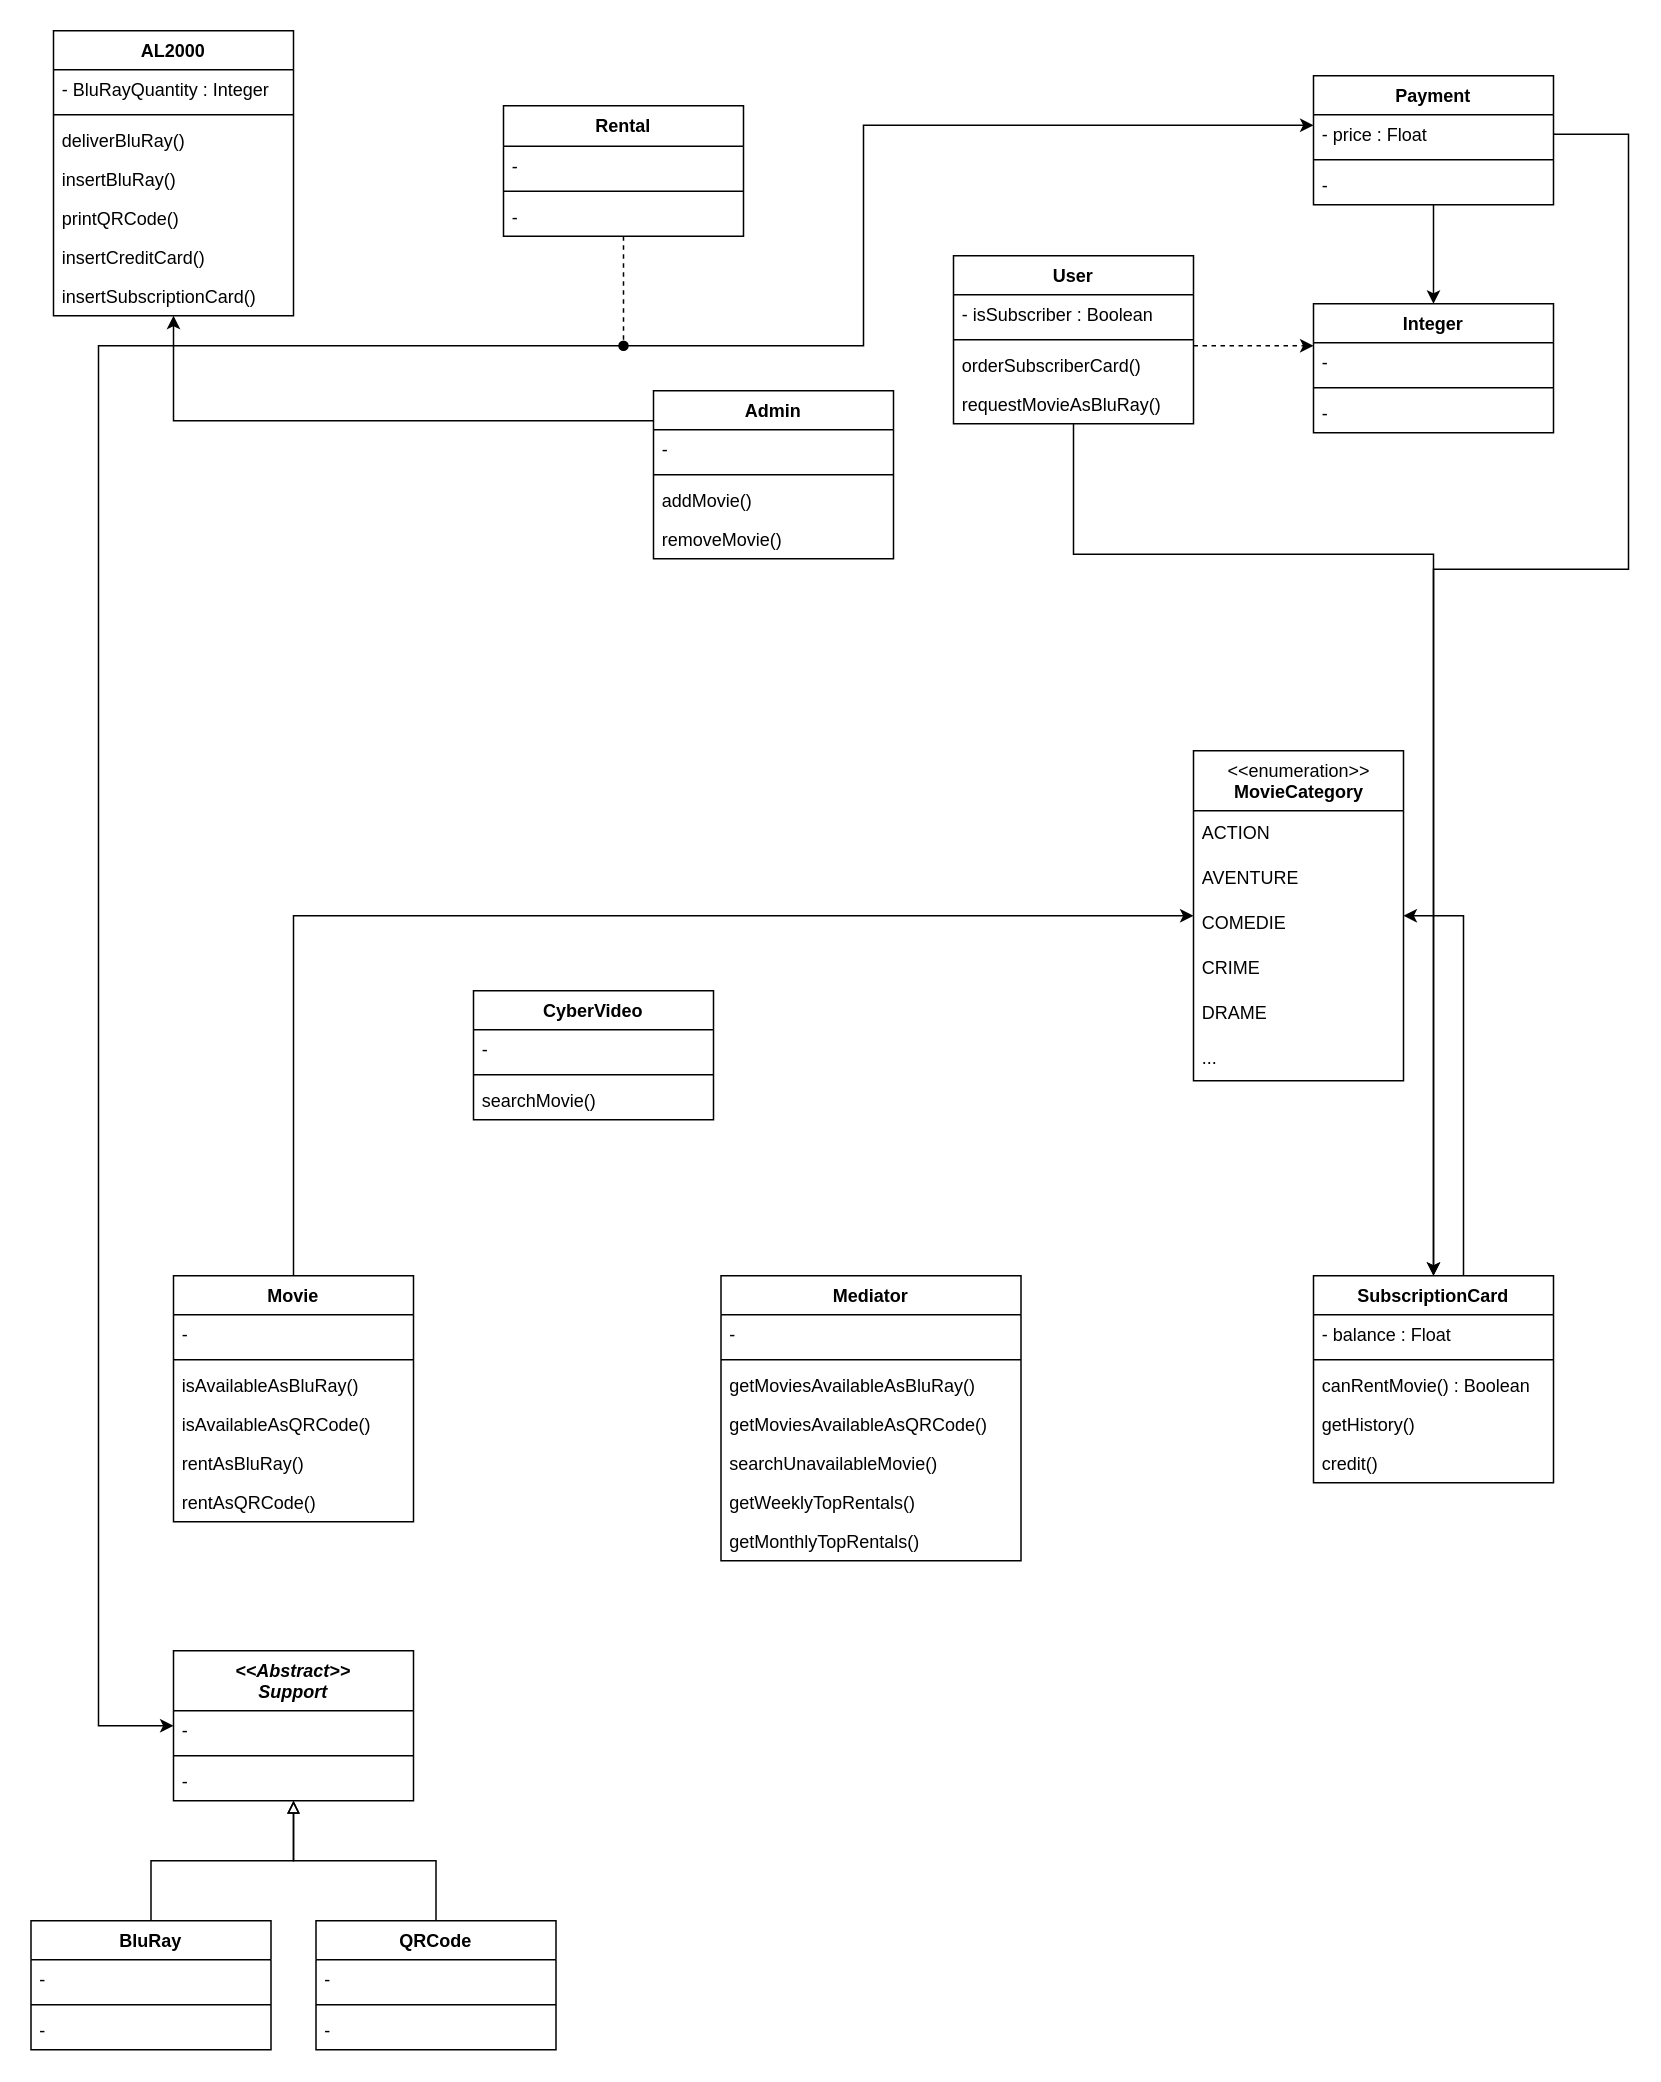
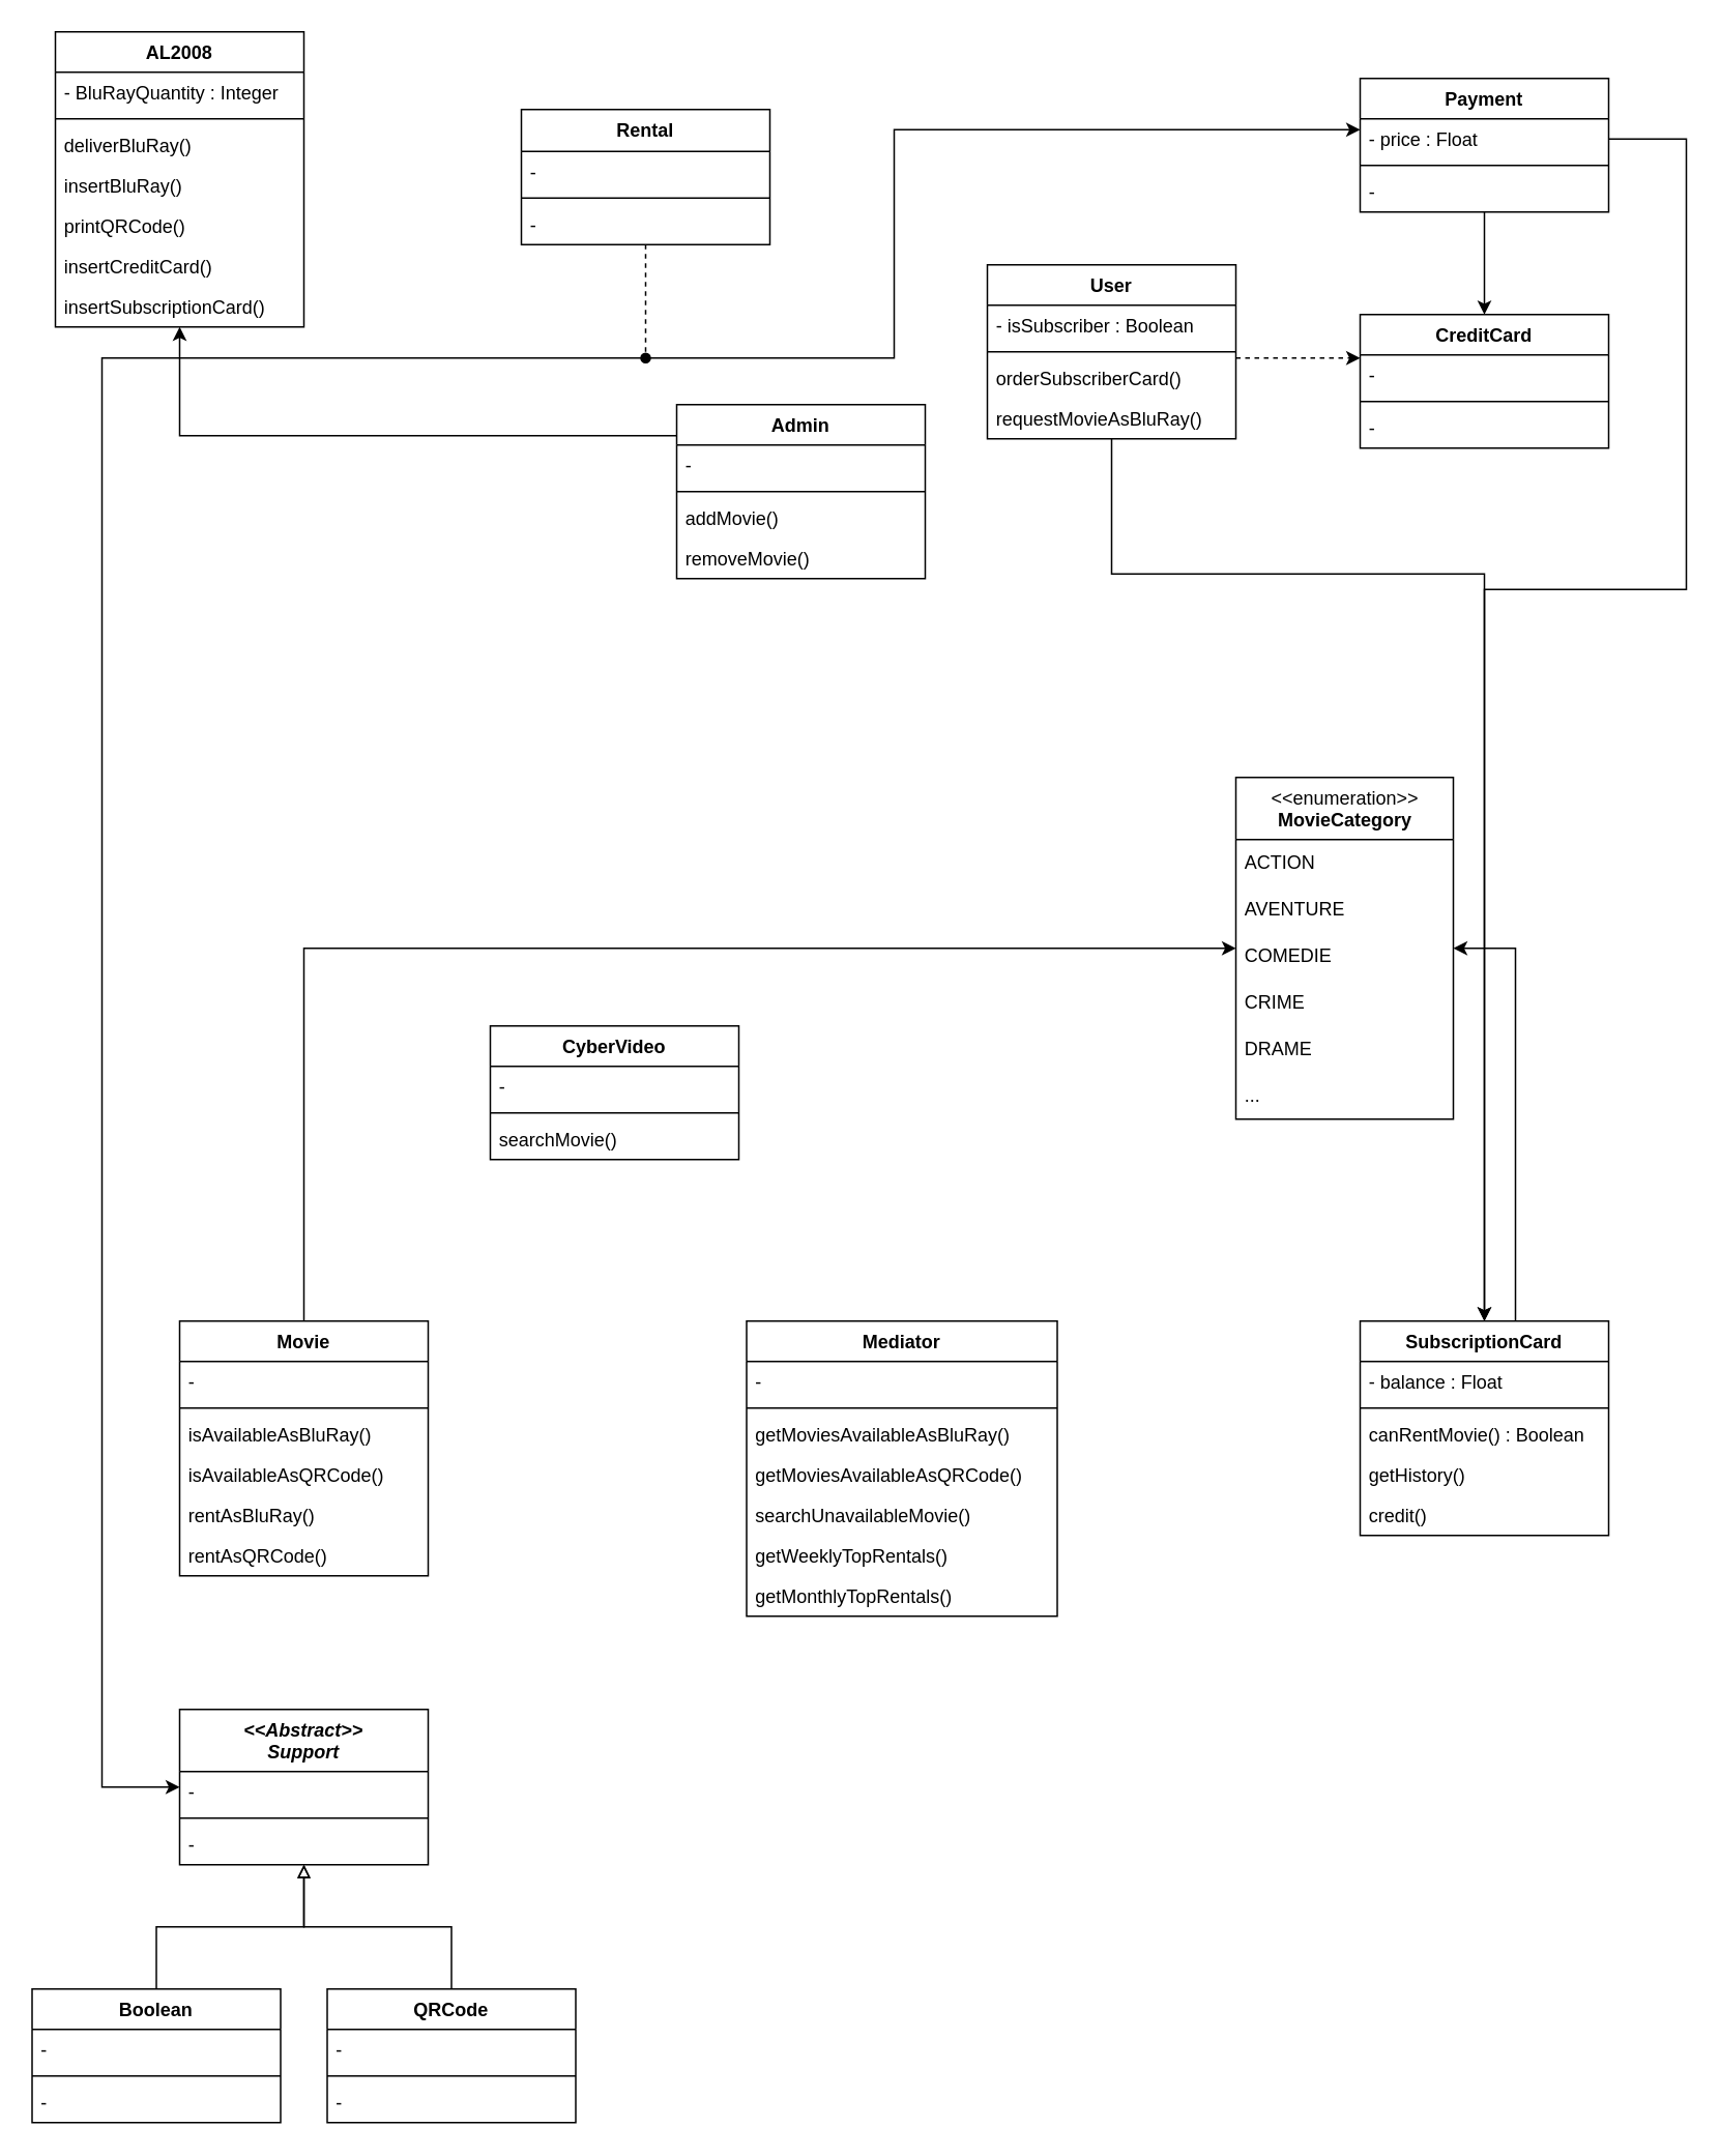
- <mxCell id="2" value="AL2000" style="swimlane;fontStyle=1;align=center;verticalAlign=top;childLayout=stackLayout;horizontal=1;startSize=26;horizontalStack=0;resizeParent=1;resizeLast=0;collapsible=1;marginBottom=0;rounded=0;shadow=0;strokeWidth=1;" parent="1" vertex="1"><mxGeometry x="35" y="20" width="160" height="190" as="geometry"><mxRectangle x="230" y="140" width="160" height="26" as="alternateBounds" /></mxGeometry></mxCell>
+ <mxCell id="2" value="AL2008" style="swimlane;fontStyle=1;align=center;verticalAlign=top;childLayout=stackLayout;horizontal=1;startSize=26;horizontalStack=0;resizeParent=1;resizeLast=0;collapsible=1;marginBottom=0;rounded=0;shadow=0;strokeWidth=1;" parent="1" vertex="1"><mxGeometry x="35" y="20" width="160" height="190" as="geometry"><mxRectangle x="230" y="140" width="160" height="26" as="alternateBounds" /></mxGeometry></mxCell>
- <mxCell id="29" value="Integer" style="swimlane;fontStyle=1;align=center;verticalAlign=top;childLayout=stackLayout;horizontal=1;startSize=26;horizontalStack=0;resizeParent=1;resizeLast=0;collapsible=1;marginBottom=0;rounded=0;shadow=0;strokeWidth=1;" parent="1" vertex="1"><mxGeometry x="875" y="202" width="160" height="86" as="geometry"><mxRectangle x="130" y="380" width="160" height="26" as="alternateBounds" /></mxGeometry></mxCell>
+ <mxCell id="29" value="CreditCard" style="swimlane;fontStyle=1;align=center;verticalAlign=top;childLayout=stackLayout;horizontal=1;startSize=26;horizontalStack=0;resizeParent=1;resizeLast=0;collapsible=1;marginBottom=0;rounded=0;shadow=0;strokeWidth=1;" parent="1" vertex="1"><mxGeometry x="875" y="202" width="160" height="86" as="geometry"><mxRectangle x="130" y="380" width="160" height="26" as="alternateBounds" /></mxGeometry></mxCell>
- <mxCell id="46" value="BluRay" style="swimlane;fontStyle=1;align=center;verticalAlign=top;childLayout=stackLayout;horizontal=1;startSize=26;horizontalStack=0;resizeParent=1;resizeLast=0;collapsible=1;marginBottom=0;rounded=0;shadow=0;strokeWidth=1;" parent="1" vertex="1"><mxGeometry x="20" y="1280" width="160" height="86" as="geometry"><mxRectangle x="340" y="380" width="170" height="26" as="alternateBounds" /></mxGeometry></mxCell>
+ <mxCell id="46" value="Boolean" style="swimlane;fontStyle=1;align=center;verticalAlign=top;childLayout=stackLayout;horizontal=1;startSize=26;horizontalStack=0;resizeParent=1;resizeLast=0;collapsible=1;marginBottom=0;rounded=0;shadow=0;strokeWidth=1;" parent="1" vertex="1"><mxGeometry x="20" y="1280" width="160" height="86" as="geometry"><mxRectangle x="340" y="380" width="170" height="26" as="alternateBounds" /></mxGeometry></mxCell>
